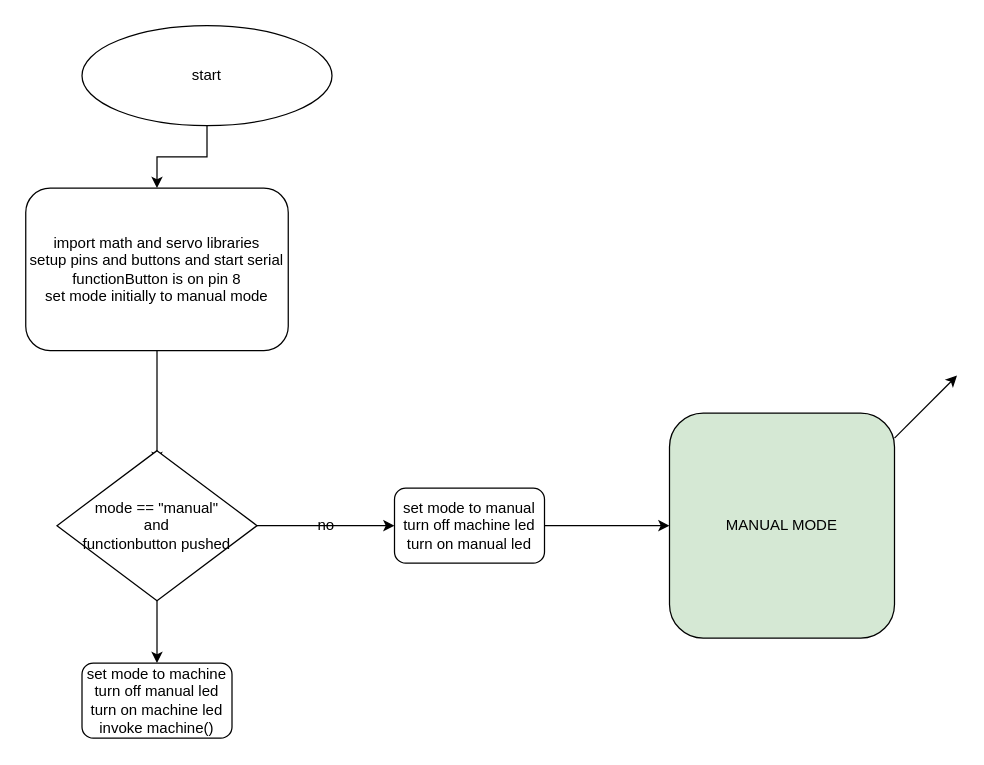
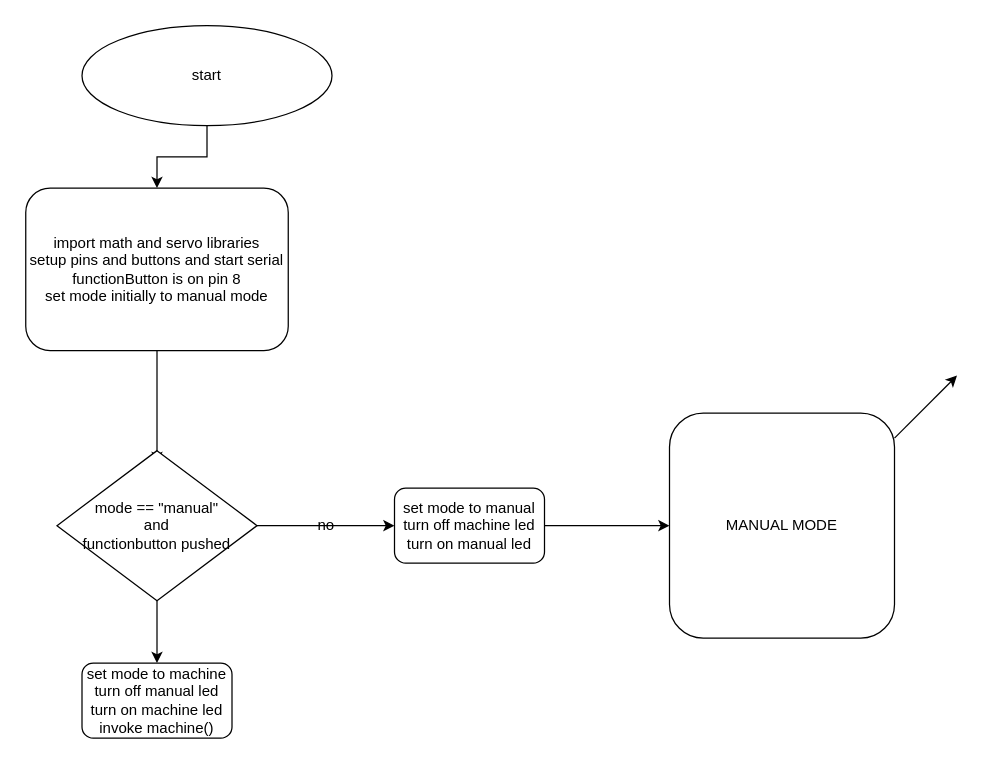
- <mxCell id="13" value="MANUAL MODE&lt;br&gt;" style="rounded=1;whiteSpace=wrap;html=1;fillColor=#d5e8d4;" vertex="1" parent="1"><mxGeometry x="535" y="330" width="180" height="180" as="geometry" /></mxCell>
+ <mxCell id="13" value="MANUAL MODE&lt;br&gt;" style="rounded=1;whiteSpace=wrap;html=1;" vertex="1" parent="1"><mxGeometry x="535" y="330" width="180" height="180" as="geometry" /></mxCell>
